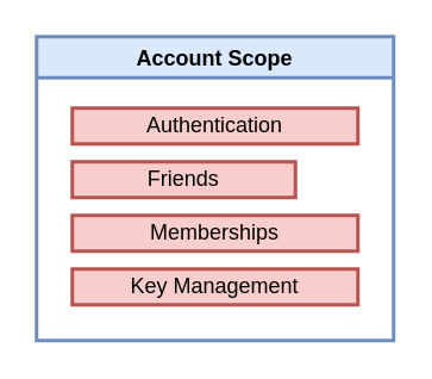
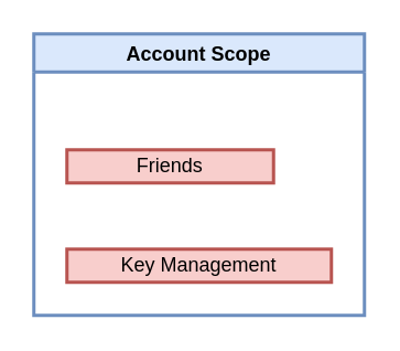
- <mxCell id="5" value="Authentication" style="rounded=0;whiteSpace=wrap;html=1;glass=0;strokeWidth=2;fillColor=#f8cecc;strokeColor=#b85450;fontStyle=0" vertex="1" parent="1"><mxGeometry x="40" y="60" width="160" height="20" as="geometry" /></mxCell>
- <mxCell id="3" value="Memberships" style="rounded=0;whiteSpace=wrap;html=1;glass=0;strokeWidth=2;fillColor=#f8cecc;strokeColor=#b85450;fontStyle=0" vertex="1" parent="2"><mxGeometry x="20" y="100" width="160" height="20" as="geometry" /></mxCell>
